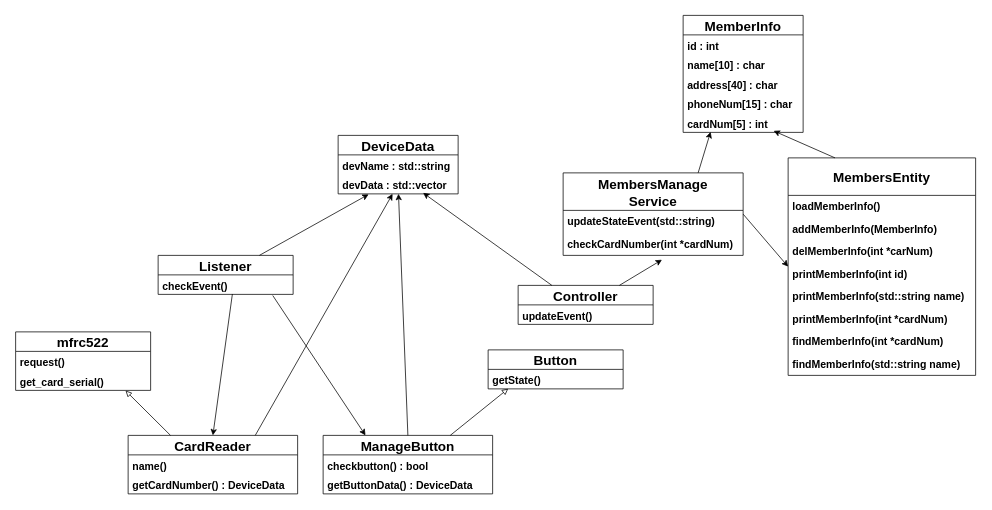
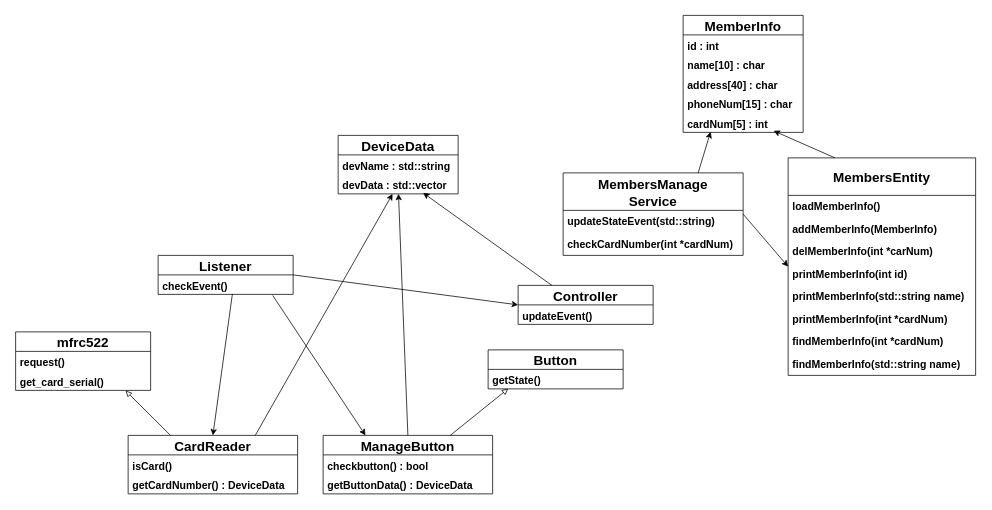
- <mxCell id="3" style="edgeStyle=none;html=1;exitX=0.75;exitY=0;exitDx=0;exitDy=0;entryX=0.254;entryY=1.026;entryDx=0;entryDy=0;entryPerimeter=0;" parent="1" source="4" target="15" edge="1"><mxGeometry relative="1" as="geometry" /></mxCell>
- <mxCell id="10" style="edgeStyle=none;html=1;exitX=0.75;exitY=0;exitDx=0;exitDy=0;entryX=0.549;entryY=1.196;entryDx=0;entryDy=0;entryPerimeter=0;fontSize=17;startArrow=none;startFill=0;endArrow=classic;endFill=1;" parent="1" source="11" target="32" edge="1"><mxGeometry relative="1" as="geometry" /></mxCell>
+ <mxCell id="2" style="edgeStyle=none;html=1;exitX=1;exitY=0.5;exitDx=0;exitDy=0;entryX=0;entryY=0.5;entryDx=0;entryDy=0;" parent="1" source="4" target="11" edge="1"><mxGeometry relative="1" as="geometry" /></mxCell>
- <mxCell id="20" value="name()" style="text;strokeColor=none;fillColor=none;align=left;verticalAlign=top;spacingLeft=4;spacingRight=4;overflow=hidden;rotatable=0;points=[[0,0.5],[1,0.5]];portConstraint=eastwest;fontSize=14;fontStyle=1" parent="19" vertex="1"><mxGeometry y="26" width="226" height="26" as="geometry" /></mxCell>
+ <mxCell id="20" value="isCard()" style="text;strokeColor=none;fillColor=none;align=left;verticalAlign=top;spacingLeft=4;spacingRight=4;overflow=hidden;rotatable=0;points=[[0,0.5],[1,0.5]];portConstraint=eastwest;fontSize=14;fontStyle=1" parent="19" vertex="1"><mxGeometry y="26" width="226" height="26" as="geometry" /></mxCell>
